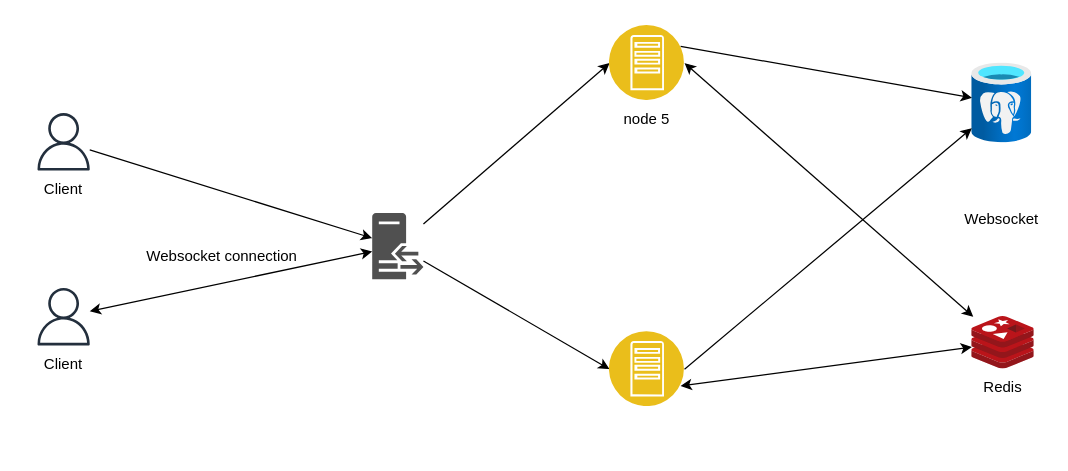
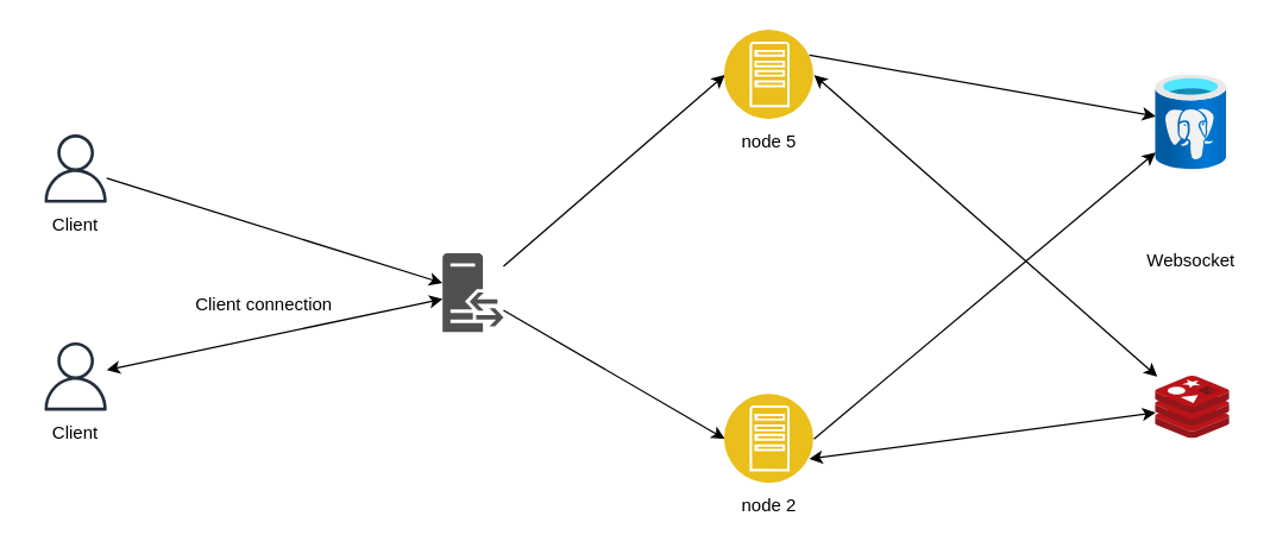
- <mxCell id="23" value="Websocket connection" style="text;html=1;strokeColor=none;fillColor=none;align=center;verticalAlign=middle;whiteSpace=wrap;rounded=0;fontFamily=Helvetica;fontSize=12;fontColor=default;" parent="1" vertex="1"><mxGeometry x="107" y="190" width="140" height="30" as="geometry" /></mxCell>
+ <mxCell id="23" value="Client connection" style="text;html=1;strokeColor=none;fillColor=none;align=center;verticalAlign=middle;whiteSpace=wrap;rounded=0;fontFamily=Helvetica;fontSize=12;fontColor=default;" parent="1" vertex="1"><mxGeometry x="107" y="190" width="140" height="30" as="geometry" /></mxCell>
- <mxCell id="16" value="Redis" style="text;html=1;strokeColor=none;fillColor=none;align=center;verticalAlign=middle;whiteSpace=wrap;rounded=0;" parent="1" vertex="1"><mxGeometry x="772" y="295" width="60" height="30" as="geometry" /></mxCell>
+ <mxCell id="13" value="node 2" style="text;html=1;strokeColor=none;fillColor=none;align=center;verticalAlign=middle;whiteSpace=wrap;rounded=0;" parent="1" vertex="1"><mxGeometry x="487" y="325" width="60" height="30" as="geometry" /></mxCell>
